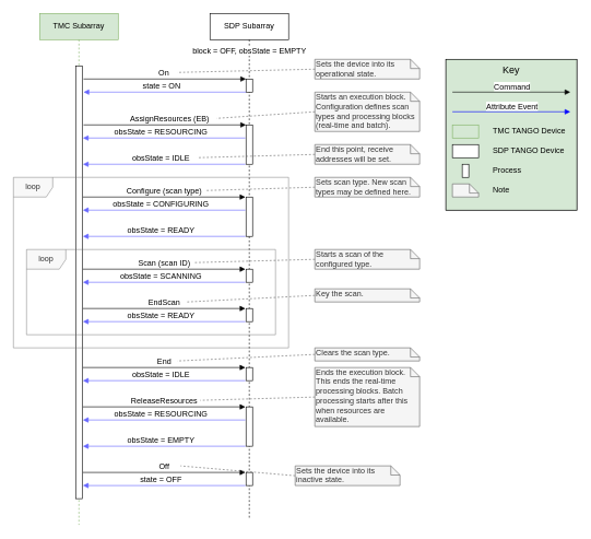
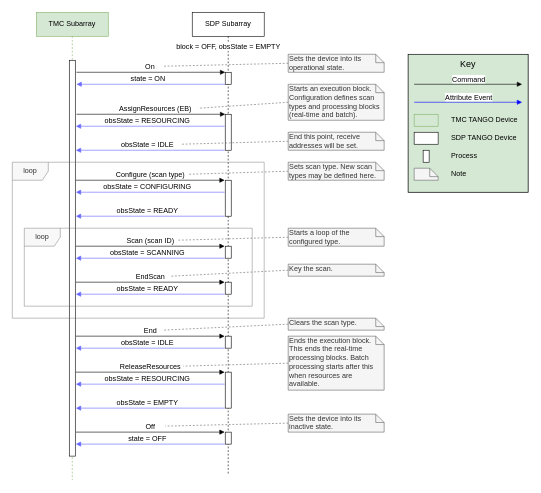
- <mxCell id="20" value="Starts a scan of the&lt;br&gt;configured type." style="shape=note;whiteSpace=wrap;html=1;size=14;verticalAlign=top;align=left;spacingTop=-6;fontSize=12;fillColor=#f5f5f5;strokeColor=#666666;fontColor=#333333;" parent="1" vertex="1"><mxGeometry x="480" y="380" width="160" height="30" as="geometry" /></mxCell>
+ <mxCell id="20" value="Starts a loop of the&lt;br&gt;configured type." style="shape=note;whiteSpace=wrap;html=1;size=14;verticalAlign=top;align=left;spacingTop=-6;fontSize=12;fillColor=#f5f5f5;strokeColor=#666666;fontColor=#333333;" parent="1" vertex="1"><mxGeometry x="480" y="380" width="160" height="30" as="geometry" /></mxCell>
- <mxCell id="65" value="Sets the device into its inactive state." style="shape=note;whiteSpace=wrap;html=1;size=14;verticalAlign=top;align=left;spacingTop=-6;fontSize=12;fillColor=#f5f5f5;strokeColor=#666666;fontColor=#333333;" parent="1" vertex="1"><mxGeometry x="450" y="710" width="160" height="30" as="geometry" /></mxCell>
+ <mxCell id="65" value="Sets the device into its inactive state." style="shape=note;whiteSpace=wrap;html=1;size=14;verticalAlign=top;align=left;spacingTop=-6;fontSize=12;fillColor=#f5f5f5;strokeColor=#666666;fontColor=#333333;" parent="1" vertex="1"><mxGeometry x="480" y="690" width="160" height="30" as="geometry" /></mxCell>
